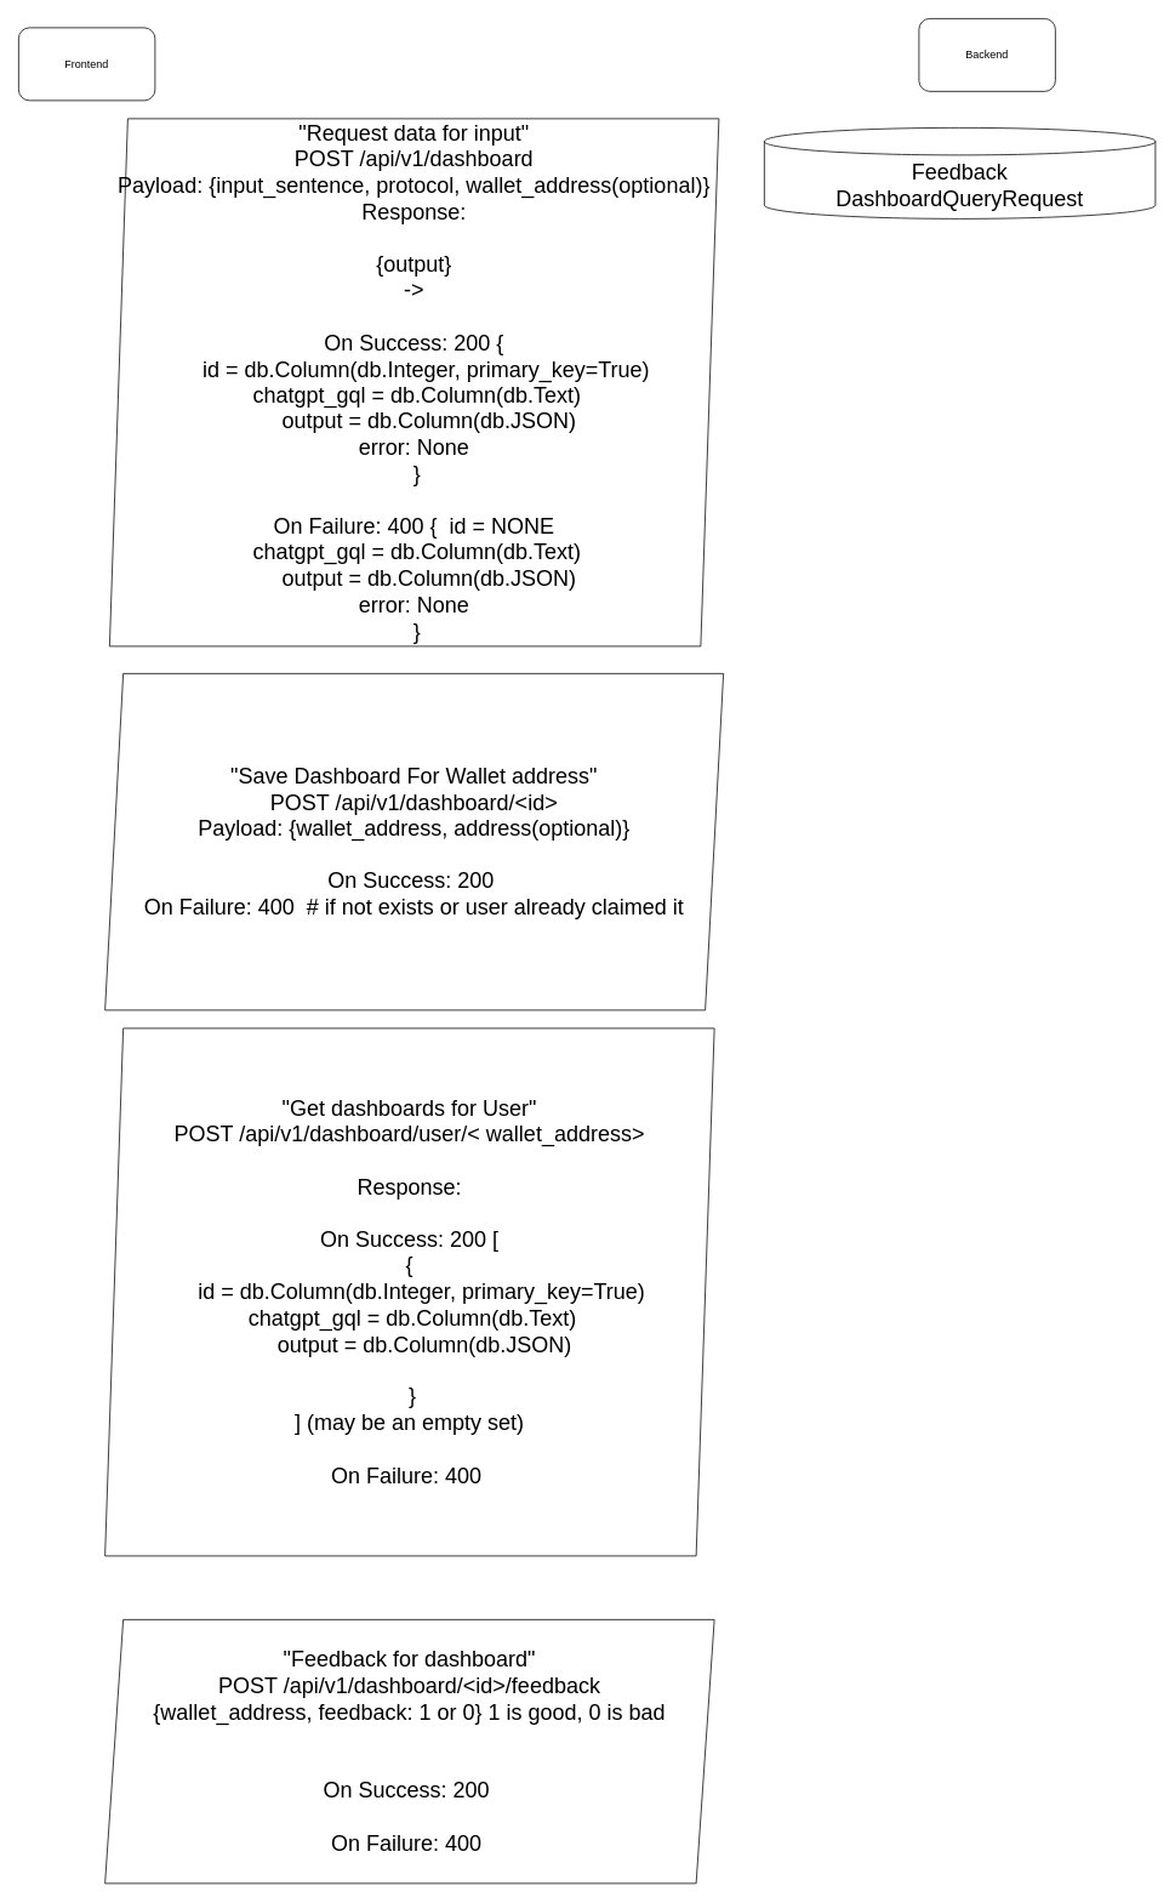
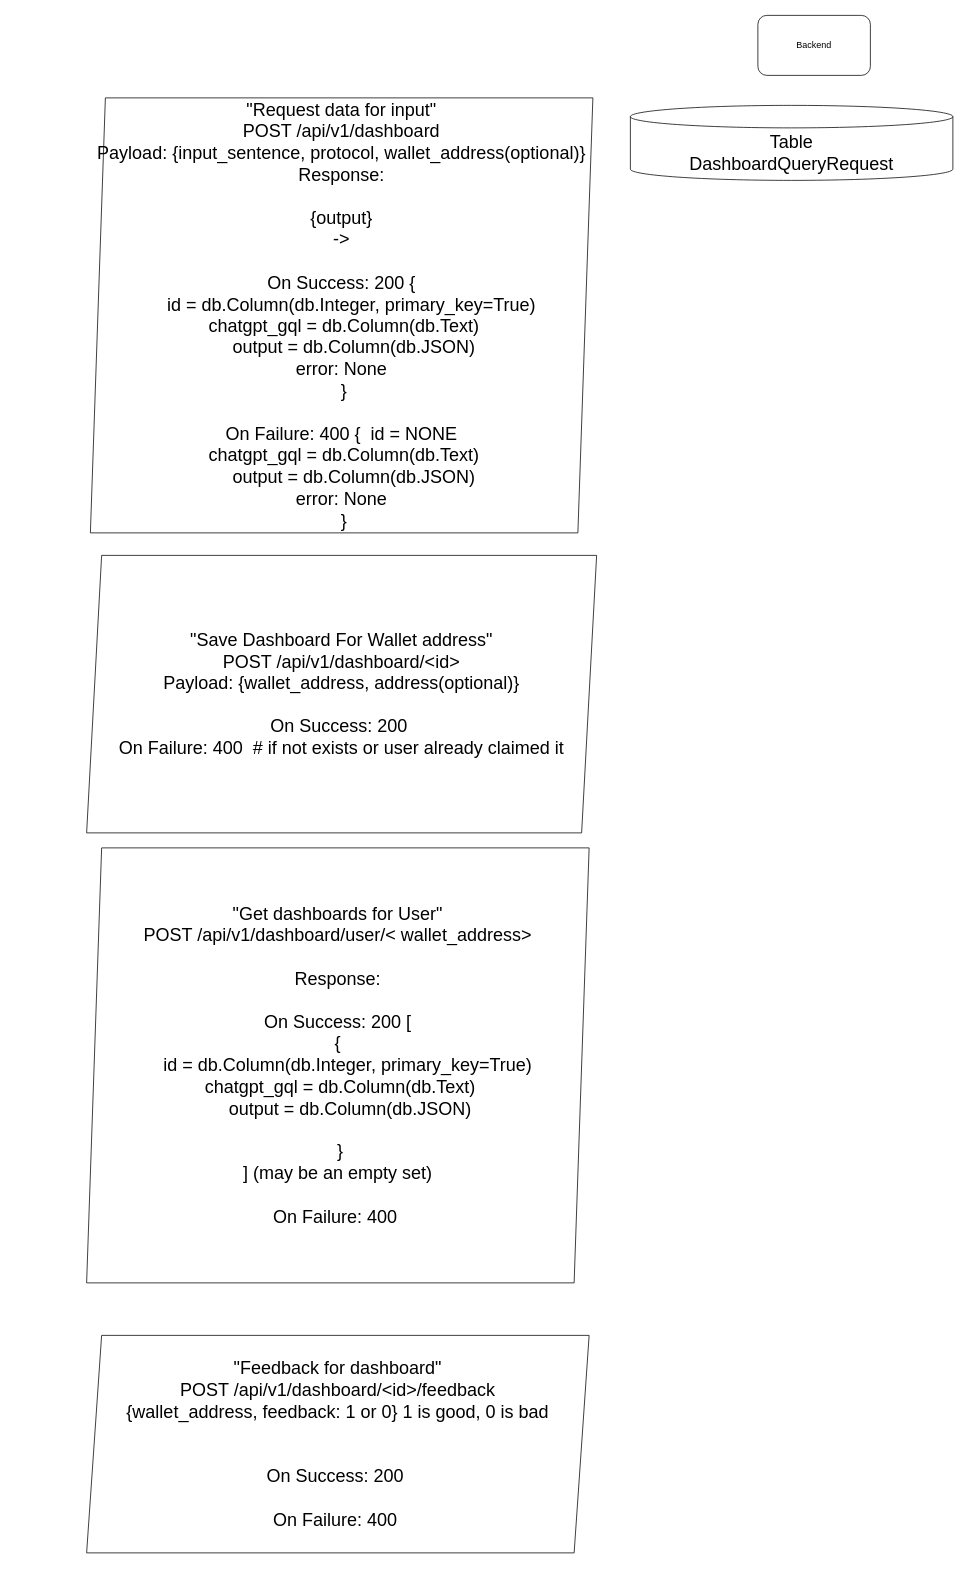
- <mxCell id="2" value="Frontend" style="rounded=1;whiteSpace=wrap;html=1;" parent="1" vertex="1"><mxGeometry x="20" y="30" width="150" height="80" as="geometry" /></mxCell>
- <mxCell id="5" value="Feedback&lt;br&gt;DashboardQueryRequest" style="shape=cylinder3;whiteSpace=wrap;html=1;boundedLbl=1;backgroundOutline=1;size=15;fontSize=24;" parent="1" vertex="1"><mxGeometry x="840" y="140" width="430" height="100" as="geometry" /></mxCell>
+ <mxCell id="5" value="Table&lt;br&gt;DashboardQueryRequest" style="shape=cylinder3;whiteSpace=wrap;html=1;boundedLbl=1;backgroundOutline=1;size=15;fontSize=24;" parent="1" vertex="1"><mxGeometry x="840" y="140" width="430" height="100" as="geometry" /></mxCell>
